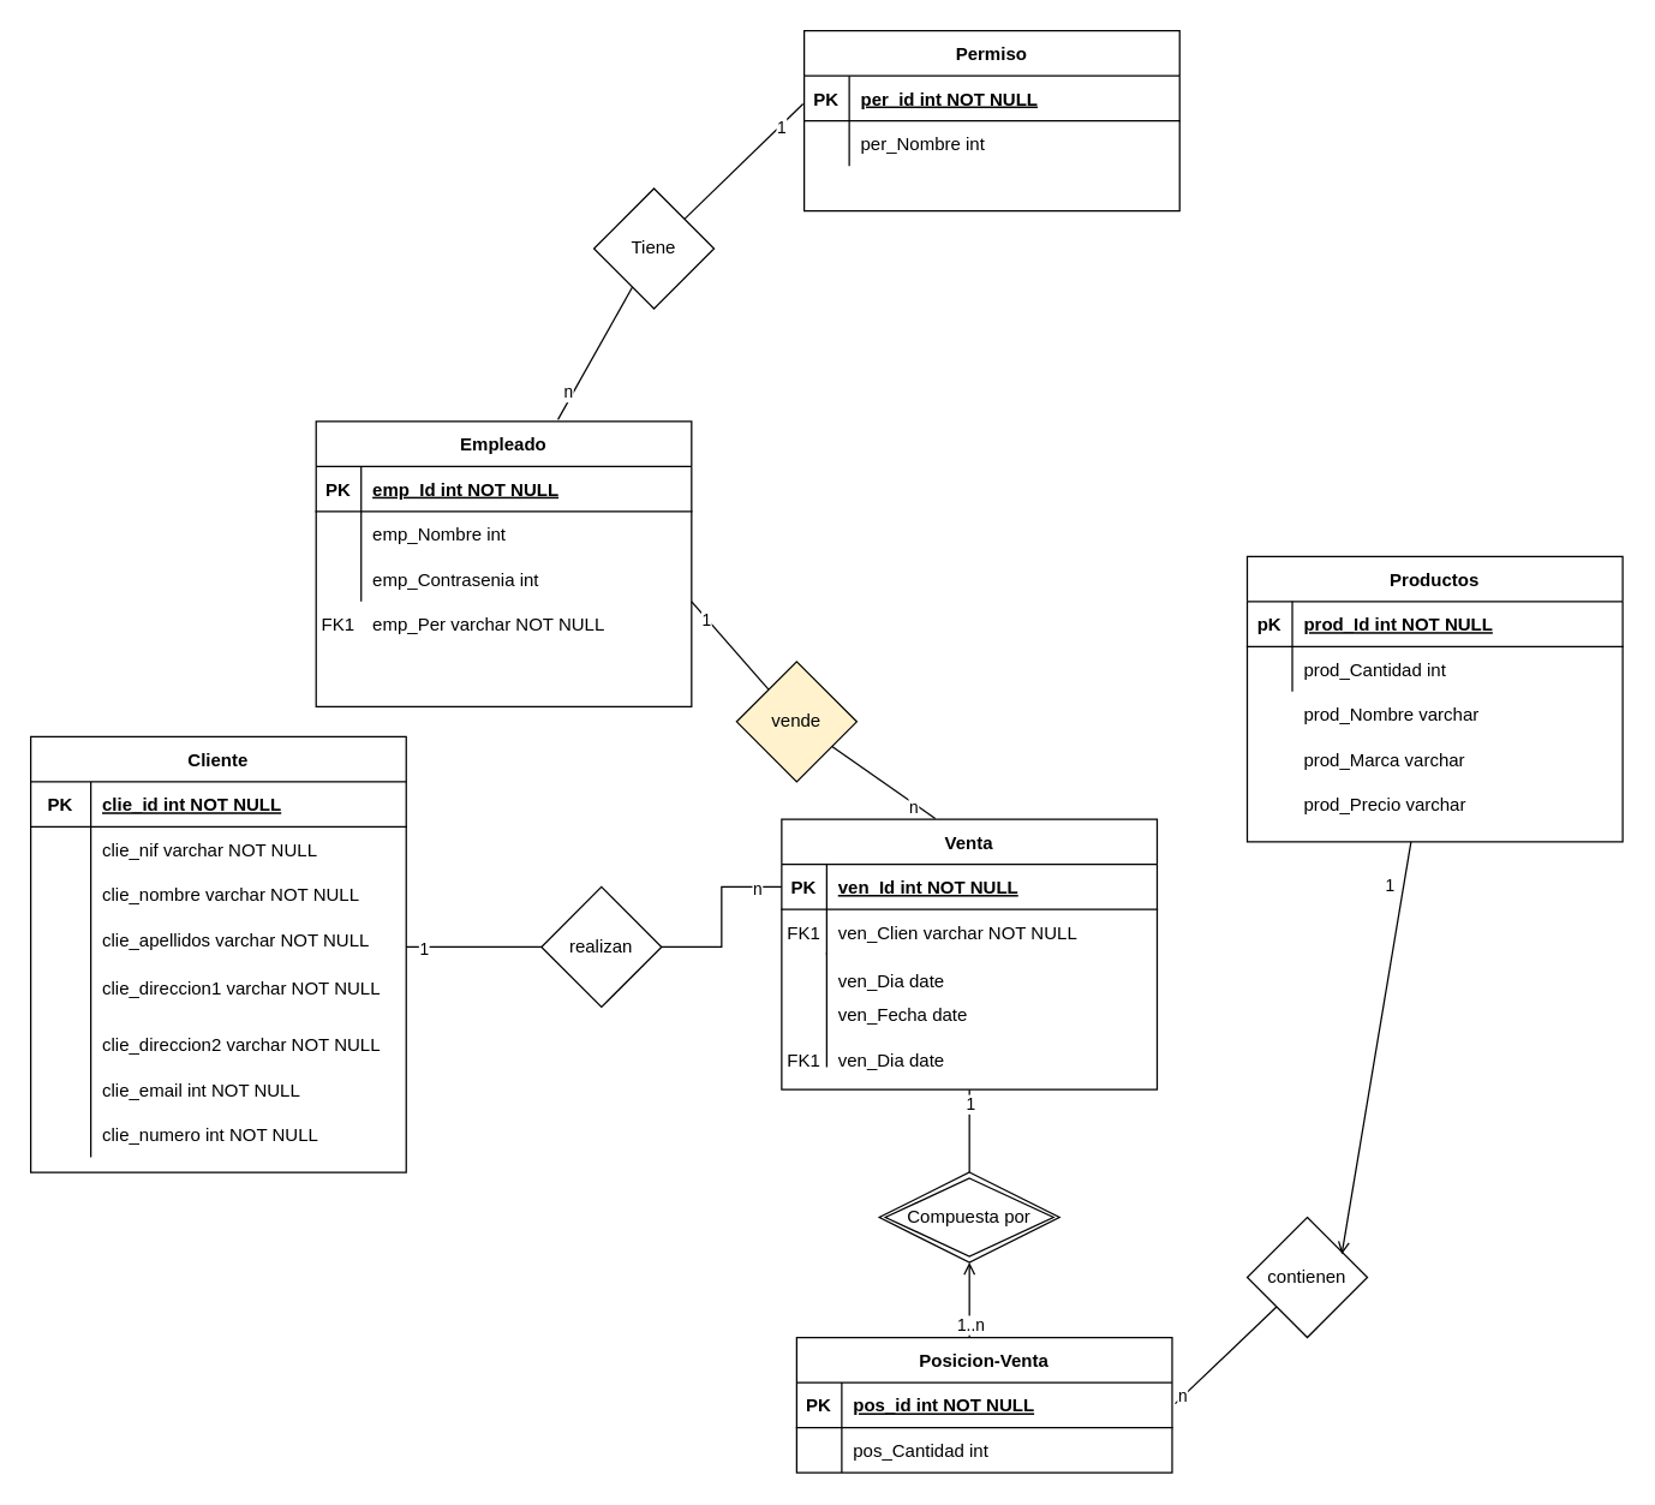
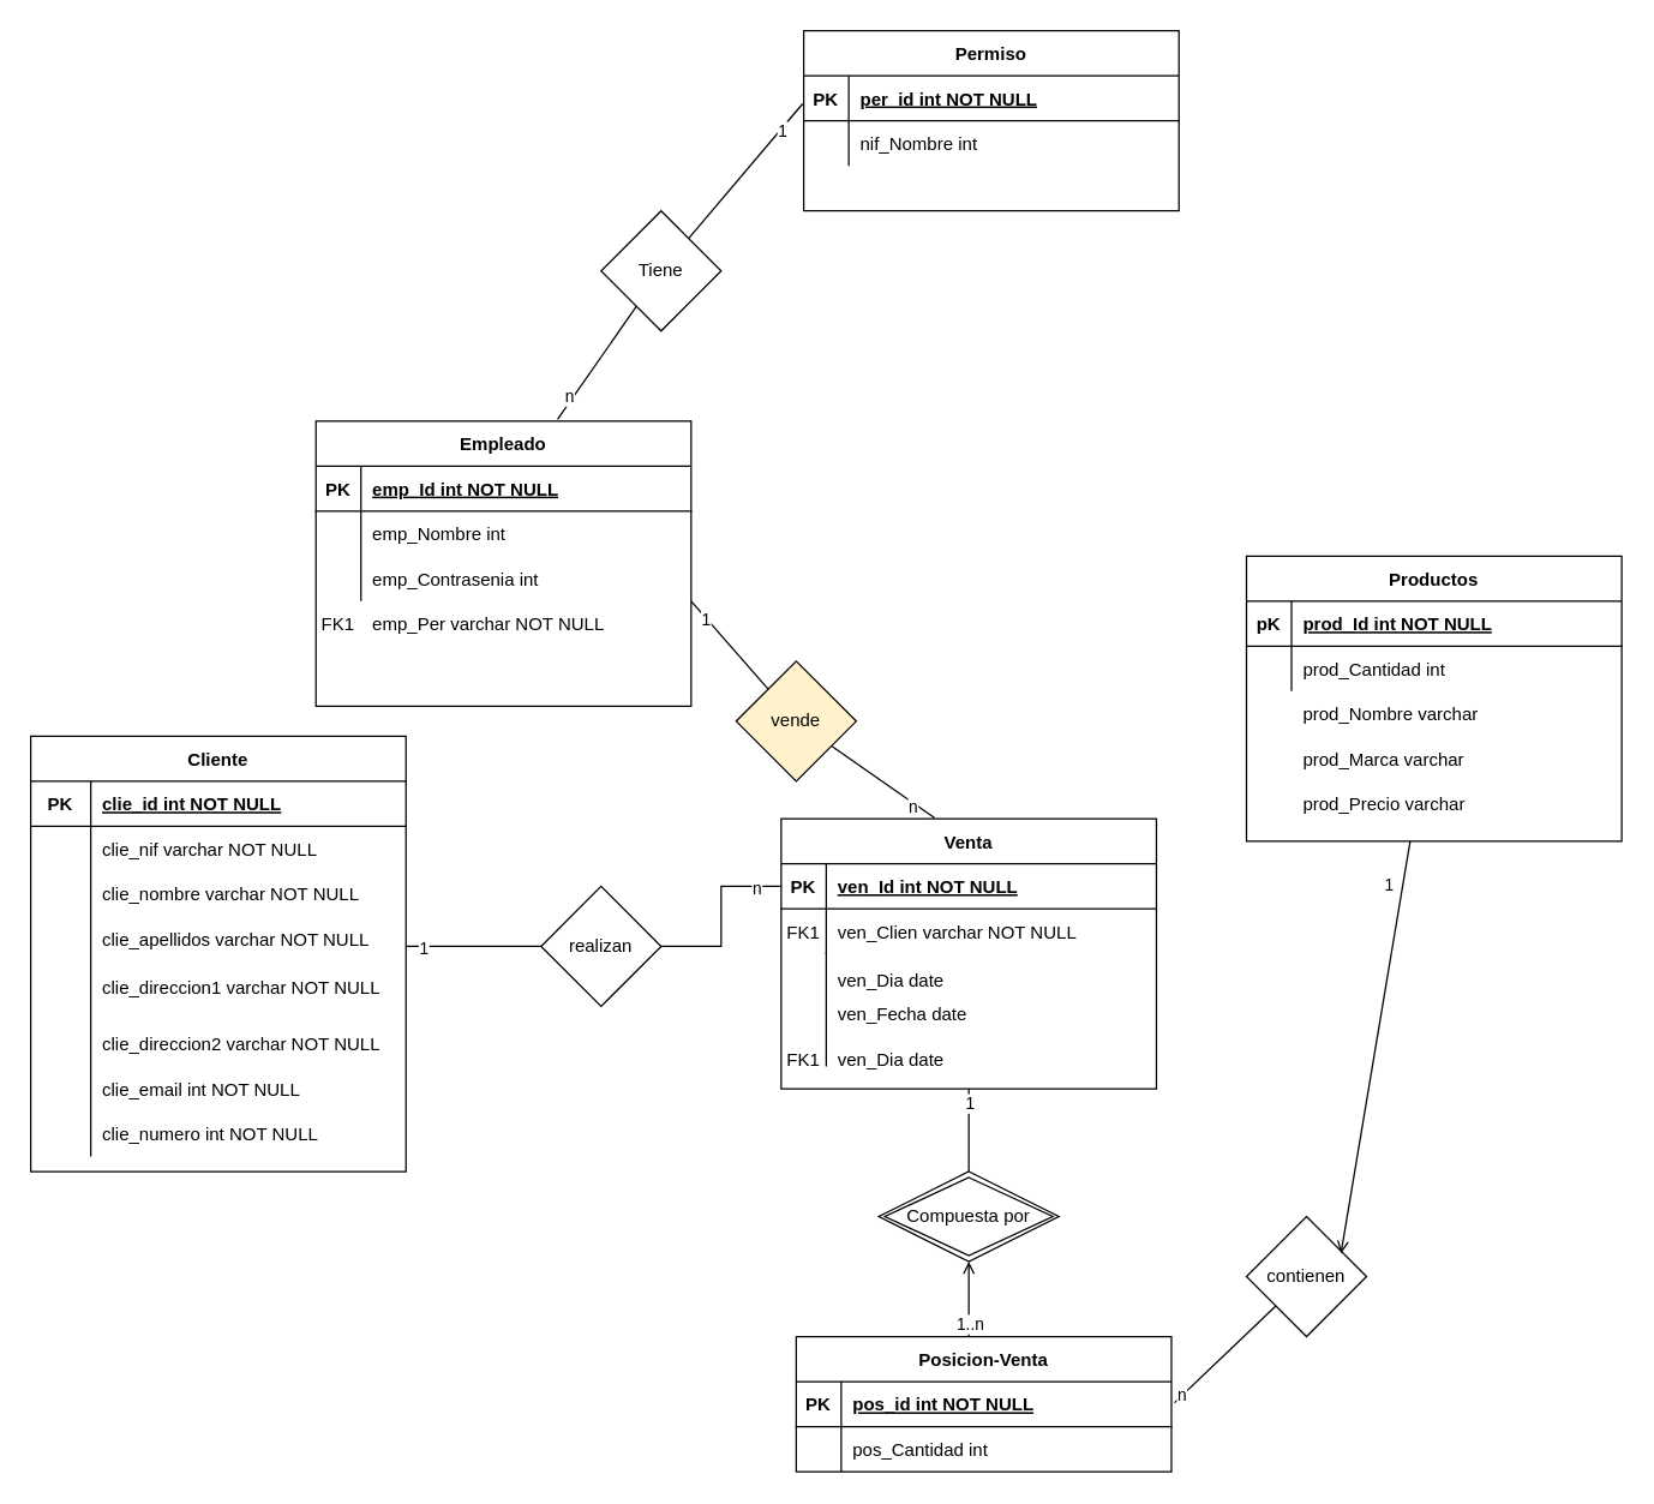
- <mxCell id="84" value="per_Nombre int " style="shape=partialRectangle;overflow=hidden;connectable=0;fillColor=none;top=0;left=0;bottom=0;right=0;align=left;spacingLeft=6;" vertex="1" parent="82"><mxGeometry x="30" width="220" height="30" as="geometry"><mxRectangle width="220" height="30" as="alternateBounds" /></mxGeometry></mxCell>
+ <mxCell id="84" value="nif_Nombre int " style="shape=partialRectangle;overflow=hidden;connectable=0;fillColor=none;top=0;left=0;bottom=0;right=0;align=left;spacingLeft=6;" vertex="1" parent="82"><mxGeometry x="30" width="220" height="30" as="geometry"><mxRectangle width="220" height="30" as="alternateBounds" /></mxGeometry></mxCell>
- <mxCell id="85" value="Tiene" style="rhombus;whiteSpace=wrap;html=1;" vertex="1" parent="1"><mxGeometry x="395" y="125" width="80" height="80" as="geometry" /></mxCell>
+ <mxCell id="85" value="Tiene" style="rhombus;whiteSpace=wrap;html=1;" vertex="1" parent="1"><mxGeometry x="400" y="140" width="80" height="80" as="geometry" /></mxCell>
